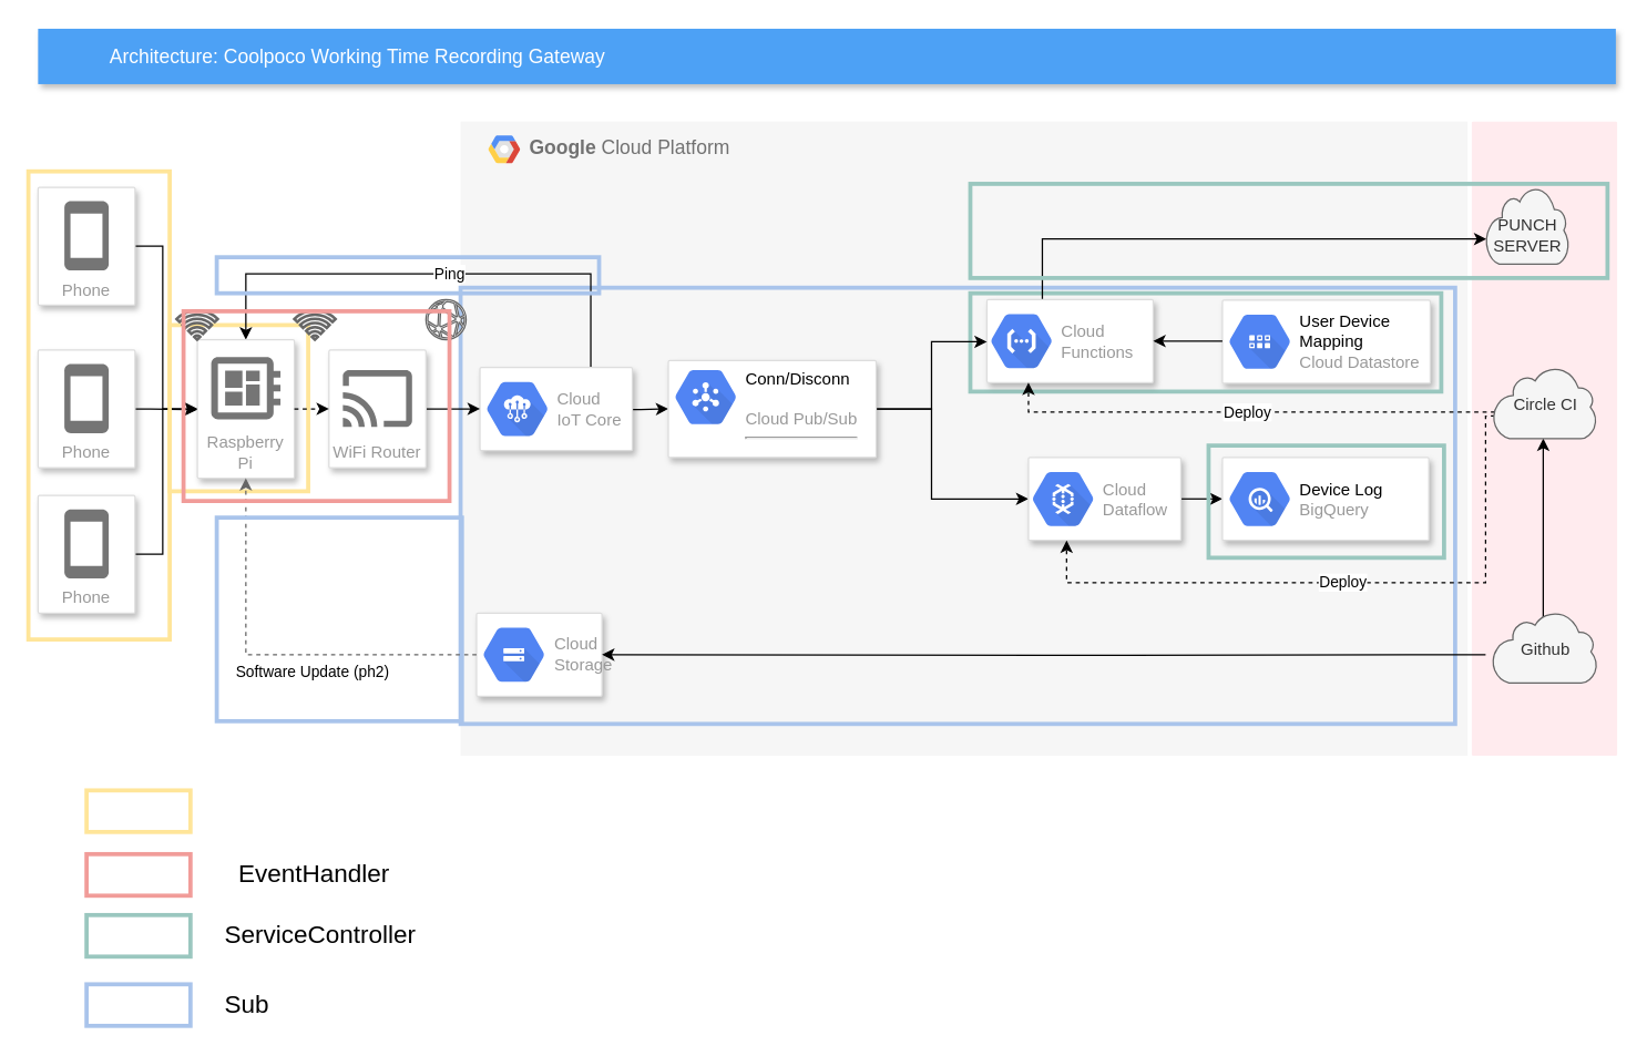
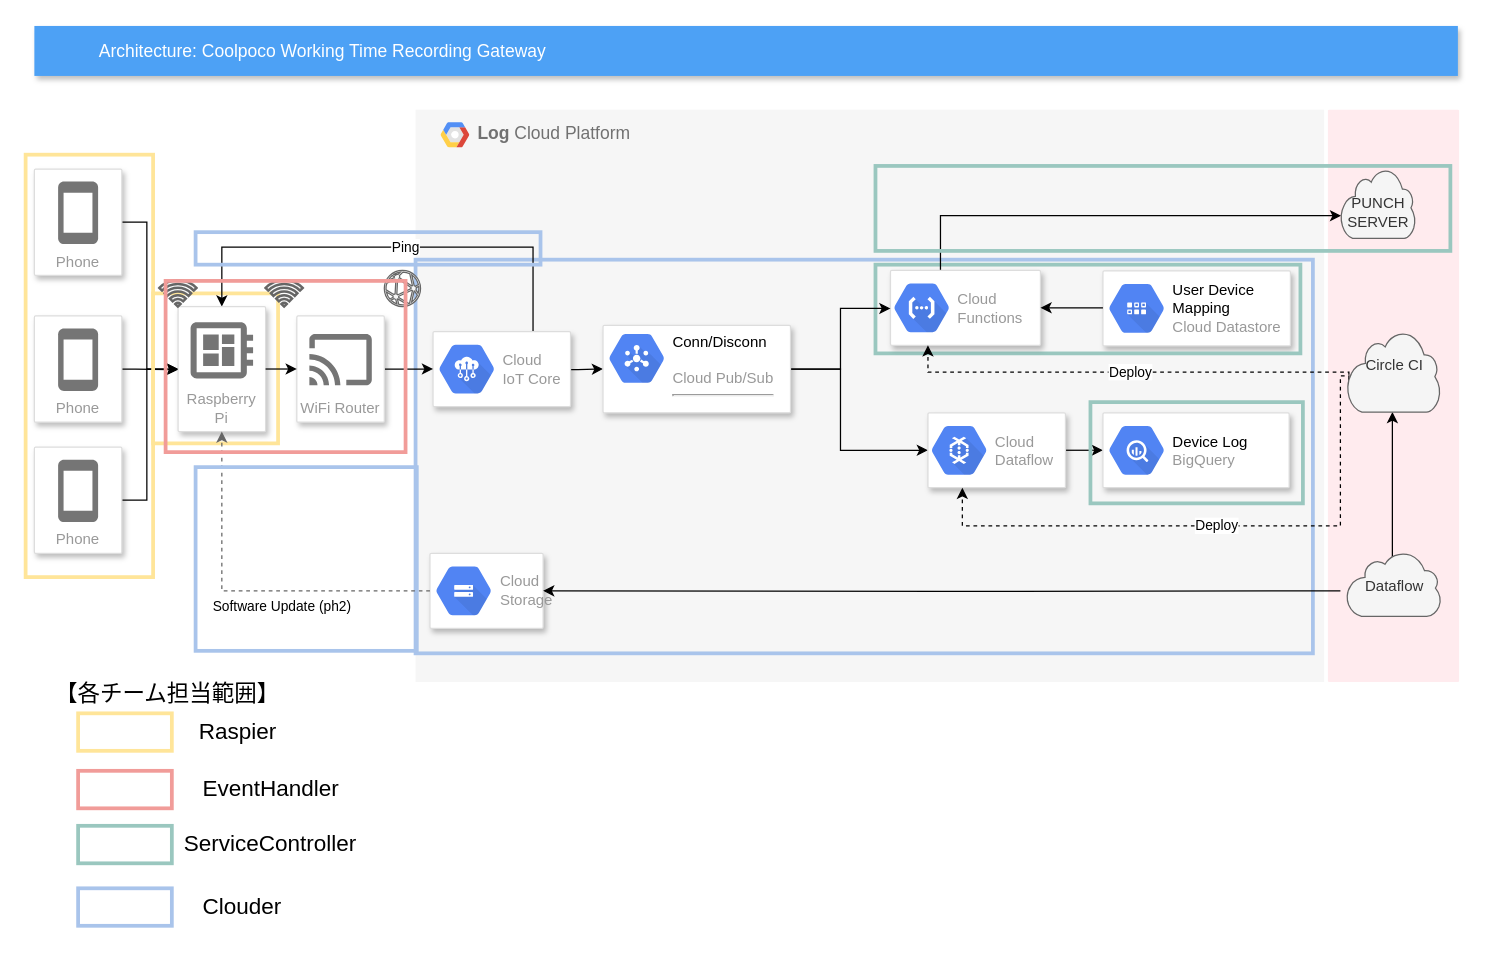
- <mxCell id="4" value="&lt;b&gt;Google &lt;/b&gt;Cloud Platform" style="fillColor=#F6F6F6;strokeColor=none;shadow=0;gradientColor=none;fontSize=14;align=left;spacing=10;fontColor=#717171;9E9E9E;verticalAlign=top;spacingTop=-4;fontStyle=0;spacingLeft=40;html=1;" parent="1" vertex="1"><mxGeometry x="332" y="87" width="727" height="458" as="geometry" /></mxCell>
+ <mxCell id="4" value="&lt;b&gt;Log &lt;/b&gt;Cloud Platform" style="fillColor=#F6F6F6;strokeColor=none;shadow=0;gradientColor=none;fontSize=14;align=left;spacing=10;fontColor=#717171;9E9E9E;verticalAlign=top;spacingTop=-4;fontStyle=0;spacingLeft=40;html=1;" parent="1" vertex="1"><mxGeometry x="332" y="87" width="727" height="458" as="geometry" /></mxCell>
- <mxCell id="54" value="&lt;br&gt;Circle CI&lt;br&gt;" style="html=1;aspect=fixed;strokeColor=#666666;shadow=0;align=center;verticalAlign=top;fillColor=#f5f5f5;shape=mxgraph.gcp2.cloud;fontColor=#333333;" parent="1" vertex="1"><mxGeometry x="1077" y="264" width="75" height="52" as="geometry" /></mxCell>
+ <mxCell id="54" value="&lt;br&gt;Circle CI&lt;br&gt;" style="html=1;aspect=fixed;strokeColor=#666666;shadow=0;align=center;verticalAlign=top;fillColor=#f5f5f5;shape=mxgraph.gcp2.cloud;fontColor=#333333;" parent="1" vertex="1"><mxGeometry x="1077" y="264" width="75" height="65" as="geometry" /></mxCell>
- <mxCell id="51" value="" style="edgeStyle=orthogonalEdgeStyle;rounded=0;orthogonalLoop=1;jettySize=auto;html=1;exitX=1;exitY=0.5;exitDx=0;exitDy=0;entryX=0;entryY=0.5;entryDx=0;entryDy=0;dashed=1;" parent="1" source="24" target="49" edge="1"><mxGeometry x="0.216" y="-10" relative="1" as="geometry"><mxPoint x="186" y="295" as="sourcePoint" /><mxPoint x="371" y="295" as="targetPoint" /><mxPoint as="offset" /></mxGeometry></mxCell>
+ <mxCell id="51" value="" style="edgeStyle=orthogonalEdgeStyle;rounded=0;orthogonalLoop=1;jettySize=auto;html=1;exitX=1;exitY=0.5;exitDx=0;exitDy=0;entryX=0;entryY=0.5;entryDx=0;entryDy=0;" parent="1" source="24" target="49" edge="1"><mxGeometry x="0.216" y="-10" relative="1" as="geometry"><mxPoint x="186" y="295" as="sourcePoint" /><mxPoint x="371" y="295" as="targetPoint" /><mxPoint as="offset" /></mxGeometry></mxCell>
- <mxCell id="43" value="&lt;br&gt;Github&lt;br&gt;" style="html=1;aspect=fixed;strokeColor=#666666;shadow=0;align=center;verticalAlign=top;fillColor=#f5f5f5;shape=mxgraph.gcp2.cloud;fontColor=#333333;" parent="1" vertex="1"><mxGeometry x="1076.5" y="440.5" width="76" height="52" as="geometry" /></mxCell>
+ <mxCell id="43" value="&lt;br&gt;Dataflow&lt;br&gt;" style="html=1;aspect=fixed;strokeColor=#666666;shadow=0;align=center;verticalAlign=top;fillColor=#f5f5f5;shape=mxgraph.gcp2.cloud;fontColor=#333333;" parent="1" vertex="1"><mxGeometry x="1076.5" y="440.5" width="76" height="52" as="geometry" /></mxCell>
+ <mxCell id="62" value="&lt;font style=&quot;font-size: 18px&quot;&gt;【各チーム担当範囲】&lt;/font&gt;" style="text;html=1;strokeColor=none;fillColor=none;align=left;verticalAlign=middle;whiteSpace=wrap;rounded=0;" parent="1" vertex="1"><mxGeometry x="42" y="545" width="250" height="20" as="geometry" /></mxCell>
+ <mxCell id="67" value="&lt;p style=&quot;text-align: left&quot;&gt;&lt;span&gt;&lt;font style=&quot;font-size: 18px&quot;&gt;Raspier&lt;/font&gt;&lt;/span&gt;&lt;/p&gt;" style="text;html=1;strokeColor=none;fillColor=none;align=left;verticalAlign=middle;whiteSpace=wrap;rounded=0;" parent="1" vertex="1"><mxGeometry x="157" y="575" width="186" height="20" as="geometry" /></mxCell>
- <mxCell id="68" value="&lt;p style=&quot;font-size: 18px&quot;&gt;&lt;span&gt;Event&lt;/span&gt;&lt;span&gt;Handler&lt;/span&gt;&lt;/p&gt;" style="text;html=1;strokeColor=none;fillColor=none;align=left;verticalAlign=middle;whiteSpace=wrap;rounded=0;" parent="1" vertex="1"><mxGeometry x="170" y="621" width="186" height="20" as="geometry" /></mxCell>
+ <mxCell id="68" value="&lt;p style=&quot;font-size: 18px&quot;&gt;&lt;span&gt;Event&lt;/span&gt;&lt;span&gt;Handler&lt;/span&gt;&lt;/p&gt;" style="text;html=1;strokeColor=none;fillColor=none;align=left;verticalAlign=middle;whiteSpace=wrap;rounded=0;" parent="1" vertex="1"><mxGeometry x="160" y="621" width="186" height="20" as="geometry" /></mxCell>
- <mxCell id="69" value="&lt;p style=&quot;font-size: 18px&quot;&gt;ServiceController&lt;/p&gt;" style="text;html=1;strokeColor=none;fillColor=none;align=left;verticalAlign=middle;whiteSpace=wrap;rounded=0;" parent="1" vertex="1"><mxGeometry x="159.5" y="665" width="186" height="20" as="geometry" /></mxCell>
+ <mxCell id="69" value="&lt;p style=&quot;font-size: 18px&quot;&gt;ServiceController&lt;/p&gt;" style="text;html=1;strokeColor=none;fillColor=none;align=left;verticalAlign=middle;whiteSpace=wrap;rounded=0;" parent="1" vertex="1"><mxGeometry x="144.5" y="665" width="186" height="20" as="geometry" /></mxCell>
- <mxCell id="70" value="&lt;p style=&quot;font-size: 18px&quot;&gt;Sub&lt;/p&gt;" style="text;html=1;strokeColor=none;fillColor=none;align=left;verticalAlign=middle;whiteSpace=wrap;rounded=0;" parent="1" vertex="1"><mxGeometry x="159.5" y="715" width="186" height="20" as="geometry" /></mxCell>
+ <mxCell id="70" value="&lt;p style=&quot;font-size: 18px&quot;&gt;Clouder&lt;/p&gt;" style="text;html=1;strokeColor=none;fillColor=none;align=left;verticalAlign=middle;whiteSpace=wrap;rounded=0;" parent="1" vertex="1"><mxGeometry x="159.5" y="715" width="186" height="20" as="geometry" /></mxCell>
